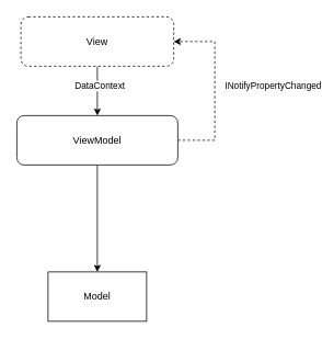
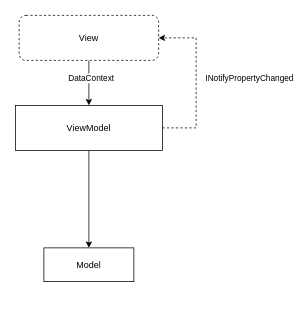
- <mxCell id="8" value="ViewModel" style="rounded=1;whiteSpace=wrap;html=1;" vertex="1" parent="1"><mxGeometry x="20" y="140" width="196" height="60" as="geometry" /></mxCell>
+ <mxCell id="8" value="ViewModel" style="whiteSpace=wrap;html=1;rounded=0;" vertex="1" parent="1"><mxGeometry x="20" y="140" width="196" height="60" as="geometry" /></mxCell>
- <mxCell id="9" value="Model" style="rounded=0;whiteSpace=wrap;html=1;" vertex="1" parent="1"><mxGeometry x="58" y="330" width="120" height="60" as="geometry" /></mxCell>
+ <mxCell id="9" value="Model" style="rounded=0;whiteSpace=wrap;html=1;" vertex="1" parent="1"><mxGeometry x="58" y="330" width="120" height="45" as="geometry" /></mxCell>
